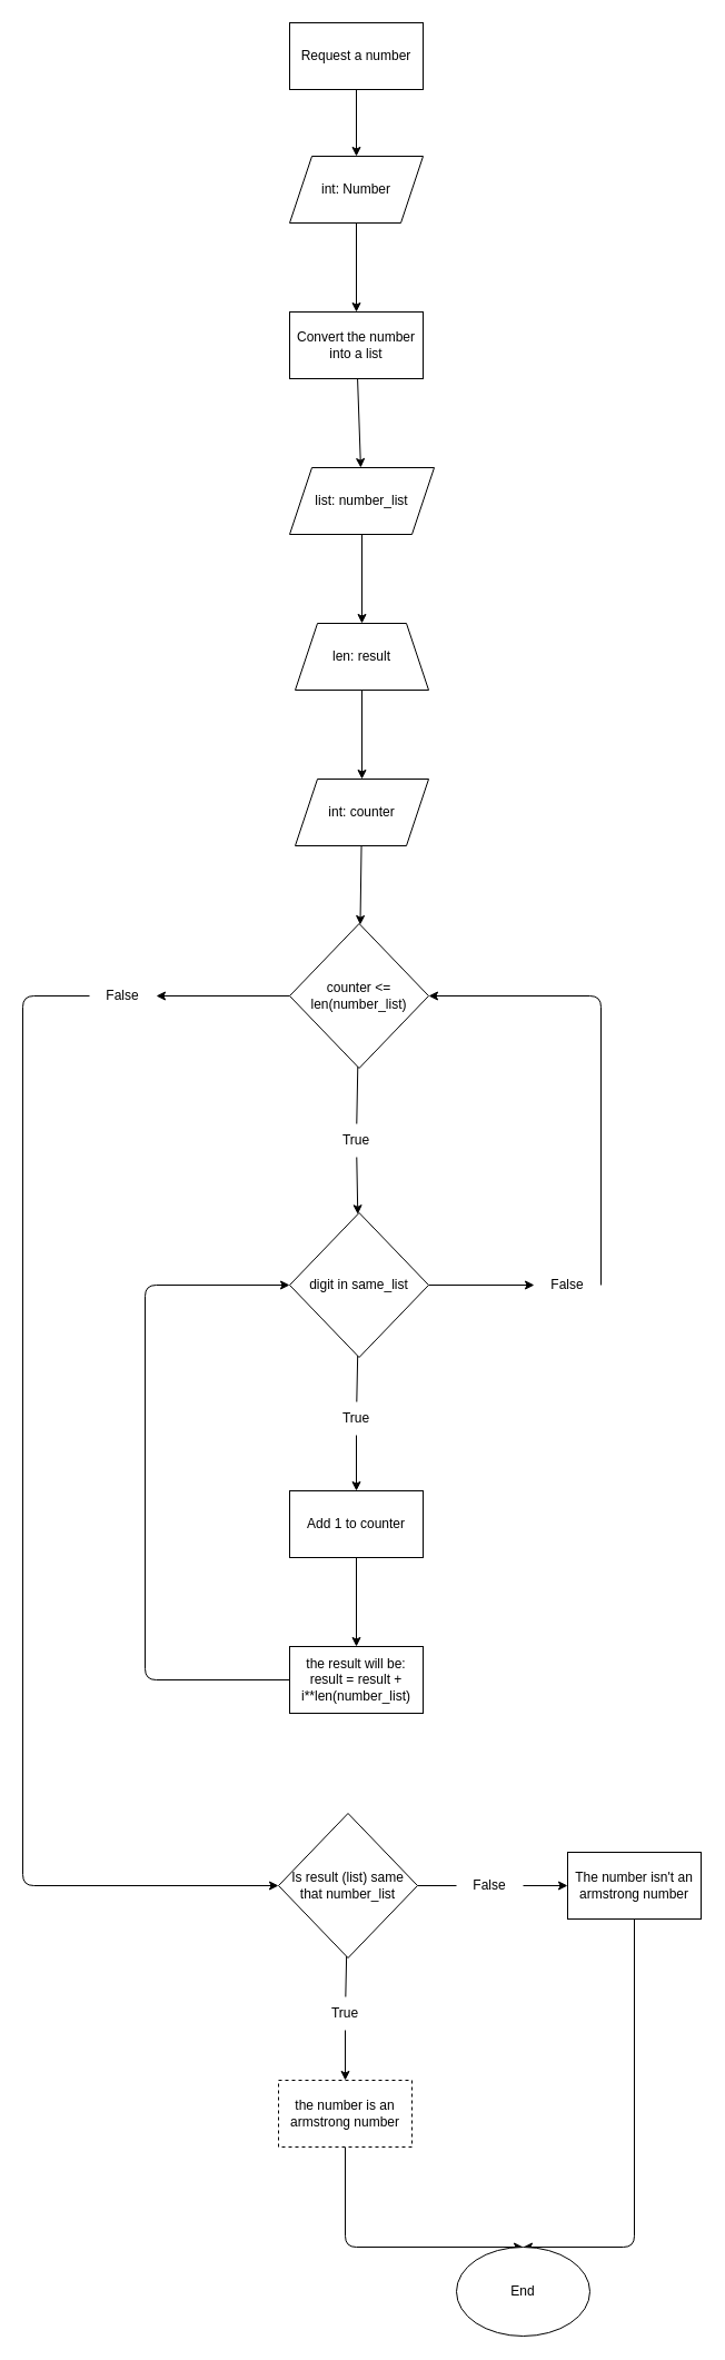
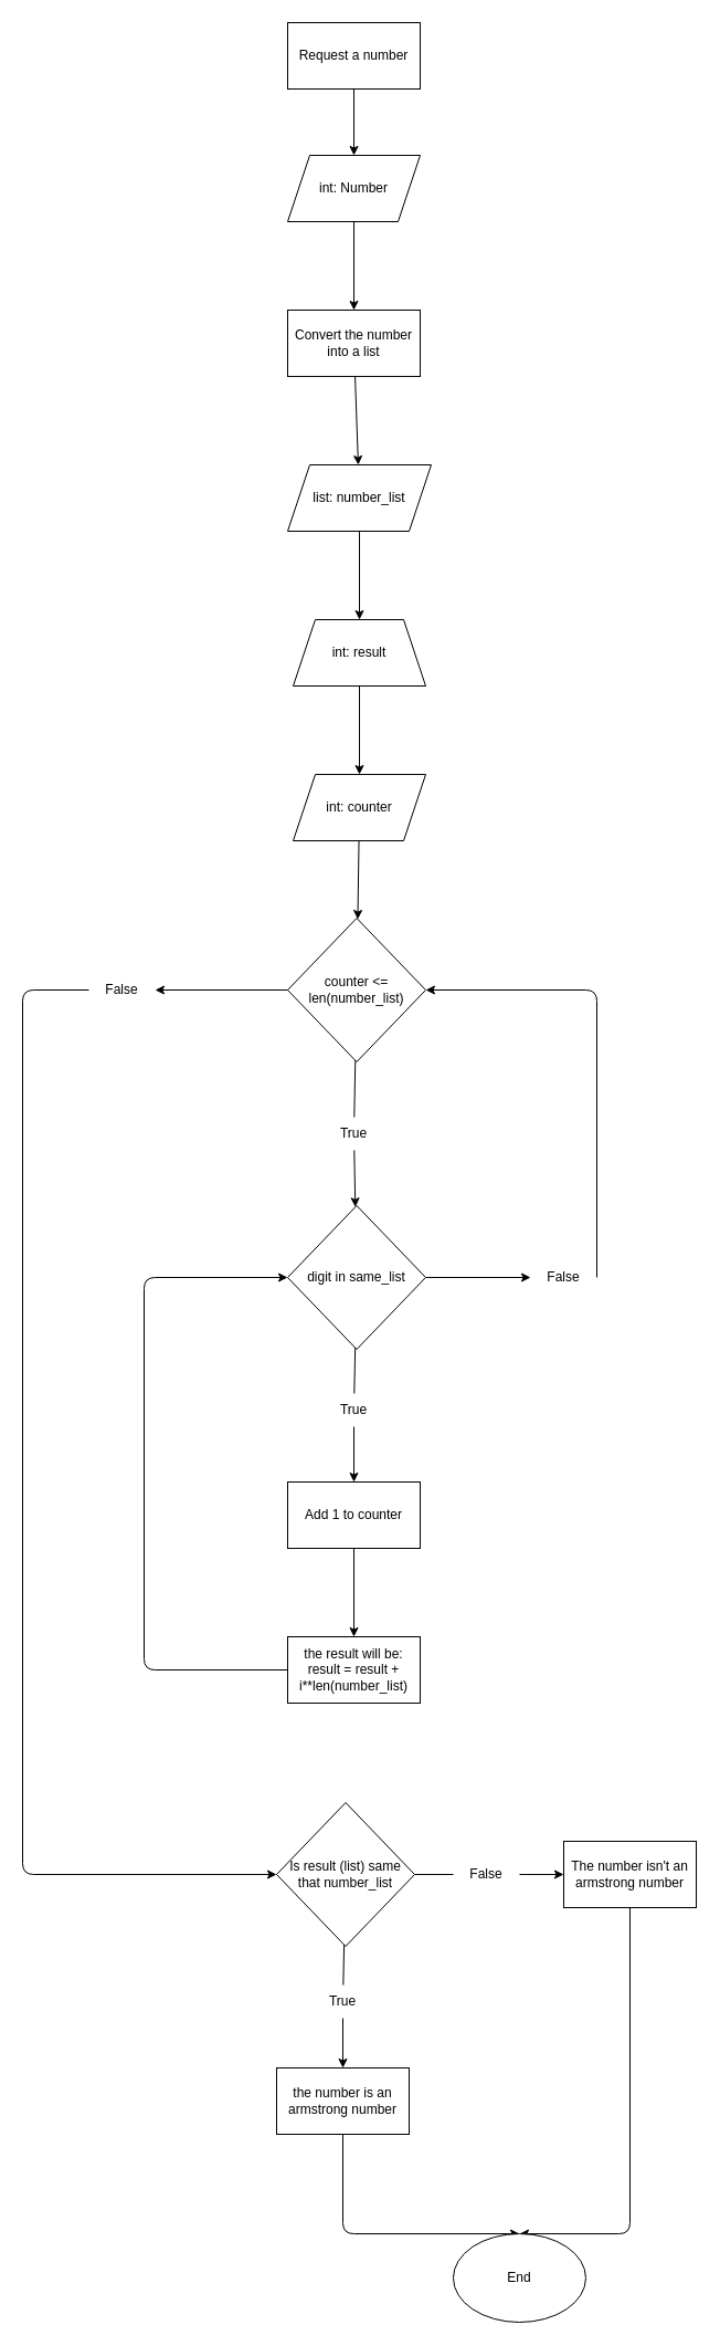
- <mxCell id="14" value="len: result" style="shape=trapezoid;perimeter=trapezoidPerimeter;whiteSpace=wrap;html=1;fixedSize=1;" vertex="1" parent="1"><mxGeometry x="265" y="560" width="120" height="60" as="geometry" /></mxCell>
+ <mxCell id="14" value="int: result" style="shape=trapezoid;perimeter=trapezoidPerimeter;whiteSpace=wrap;html=1;fixedSize=1;" vertex="1" parent="1"><mxGeometry x="265" y="560" width="120" height="60" as="geometry" /></mxCell>
- <mxCell id="34" value="the number is an armstrong number" style="whiteSpace=wrap;html=1;dashed=1;" vertex="1" parent="1"><mxGeometry x="250" y="1870" width="120" height="60" as="geometry" /></mxCell>
+ <mxCell id="34" value="the number is an armstrong number" style="whiteSpace=wrap;html=1;" vertex="1" parent="1"><mxGeometry x="250" y="1870" width="120" height="60" as="geometry" /></mxCell>
